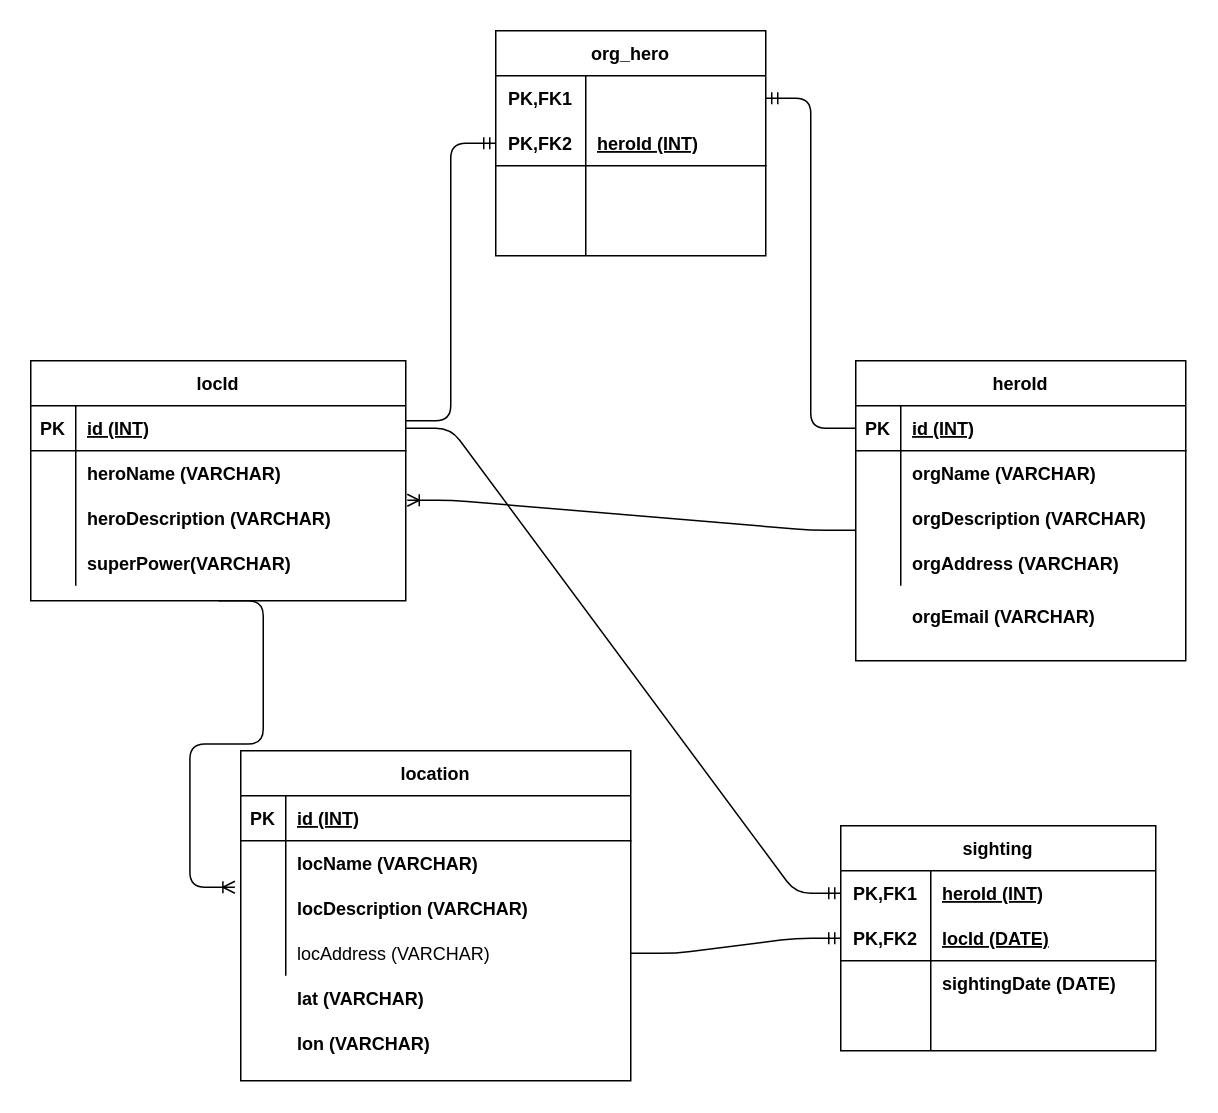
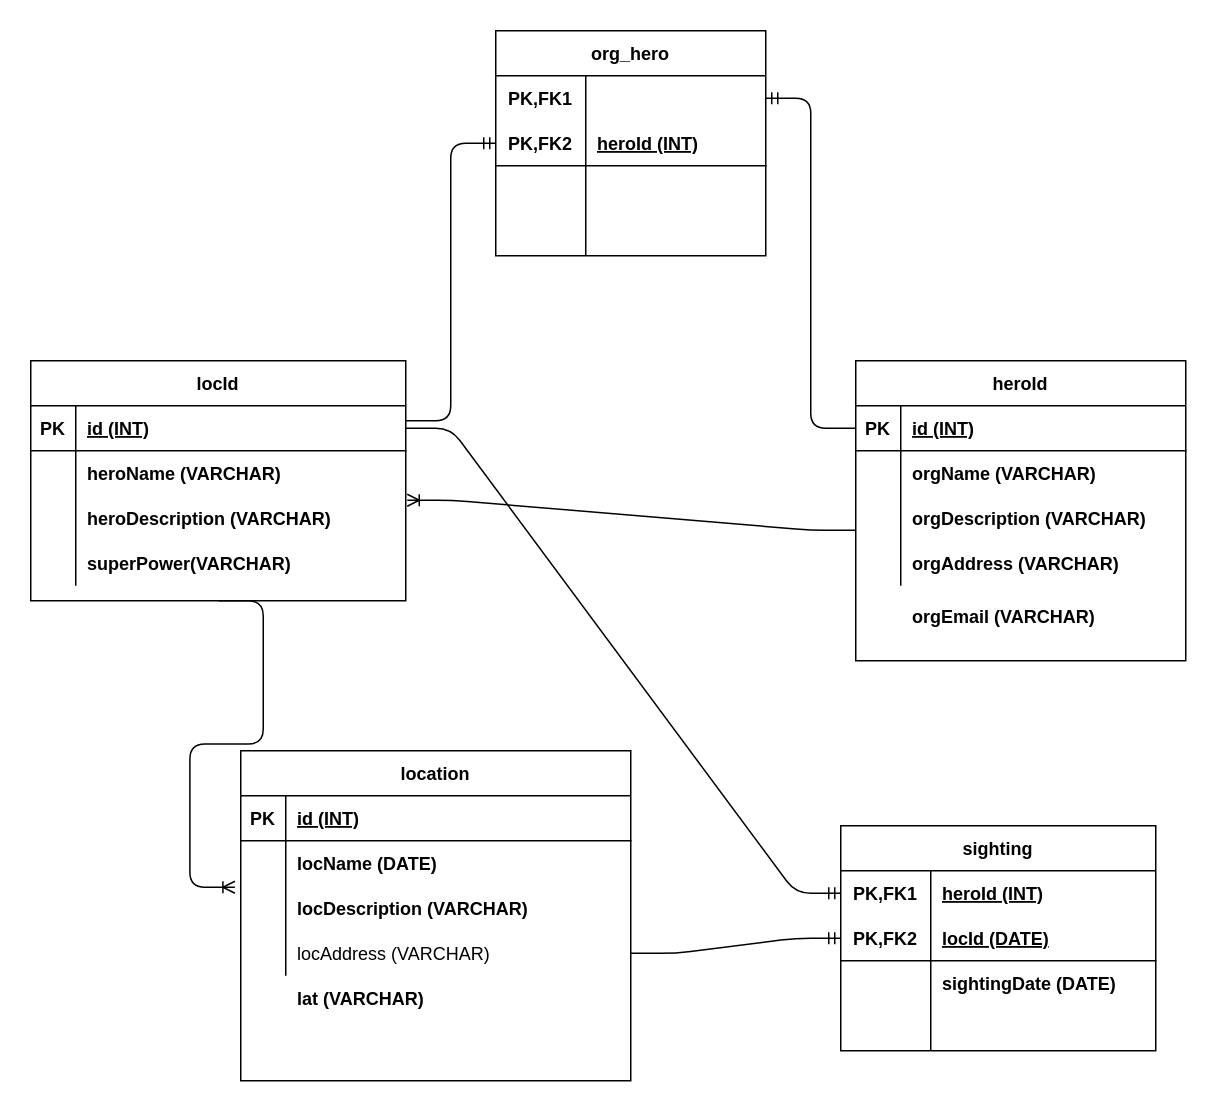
- <mxCell id="22" value="locName (VARCHAR)" style="shape=partialRectangle;connectable=0;fillColor=none;top=0;left=0;bottom=0;right=0;align=left;spacingLeft=6;overflow=hidden;fontStyle=1" vertex="1" parent="20"><mxGeometry x="30" width="230" height="30" as="geometry" /></mxCell>
+ <mxCell id="22" value="locName (DATE)" style="shape=partialRectangle;connectable=0;fillColor=none;top=0;left=0;bottom=0;right=0;align=left;spacingLeft=6;overflow=hidden;fontStyle=1" vertex="1" parent="20"><mxGeometry x="30" width="230" height="30" as="geometry" /></mxCell>
- <mxCell id="30" value="lon (VARCHAR)" style="shape=partialRectangle;connectable=0;fillColor=none;top=0;left=0;bottom=0;right=0;align=left;spacingLeft=6;overflow=hidden;fontStyle=1" vertex="1" parent="15"><mxGeometry x="30" y="180" width="230" height="30" as="geometry" /></mxCell>
